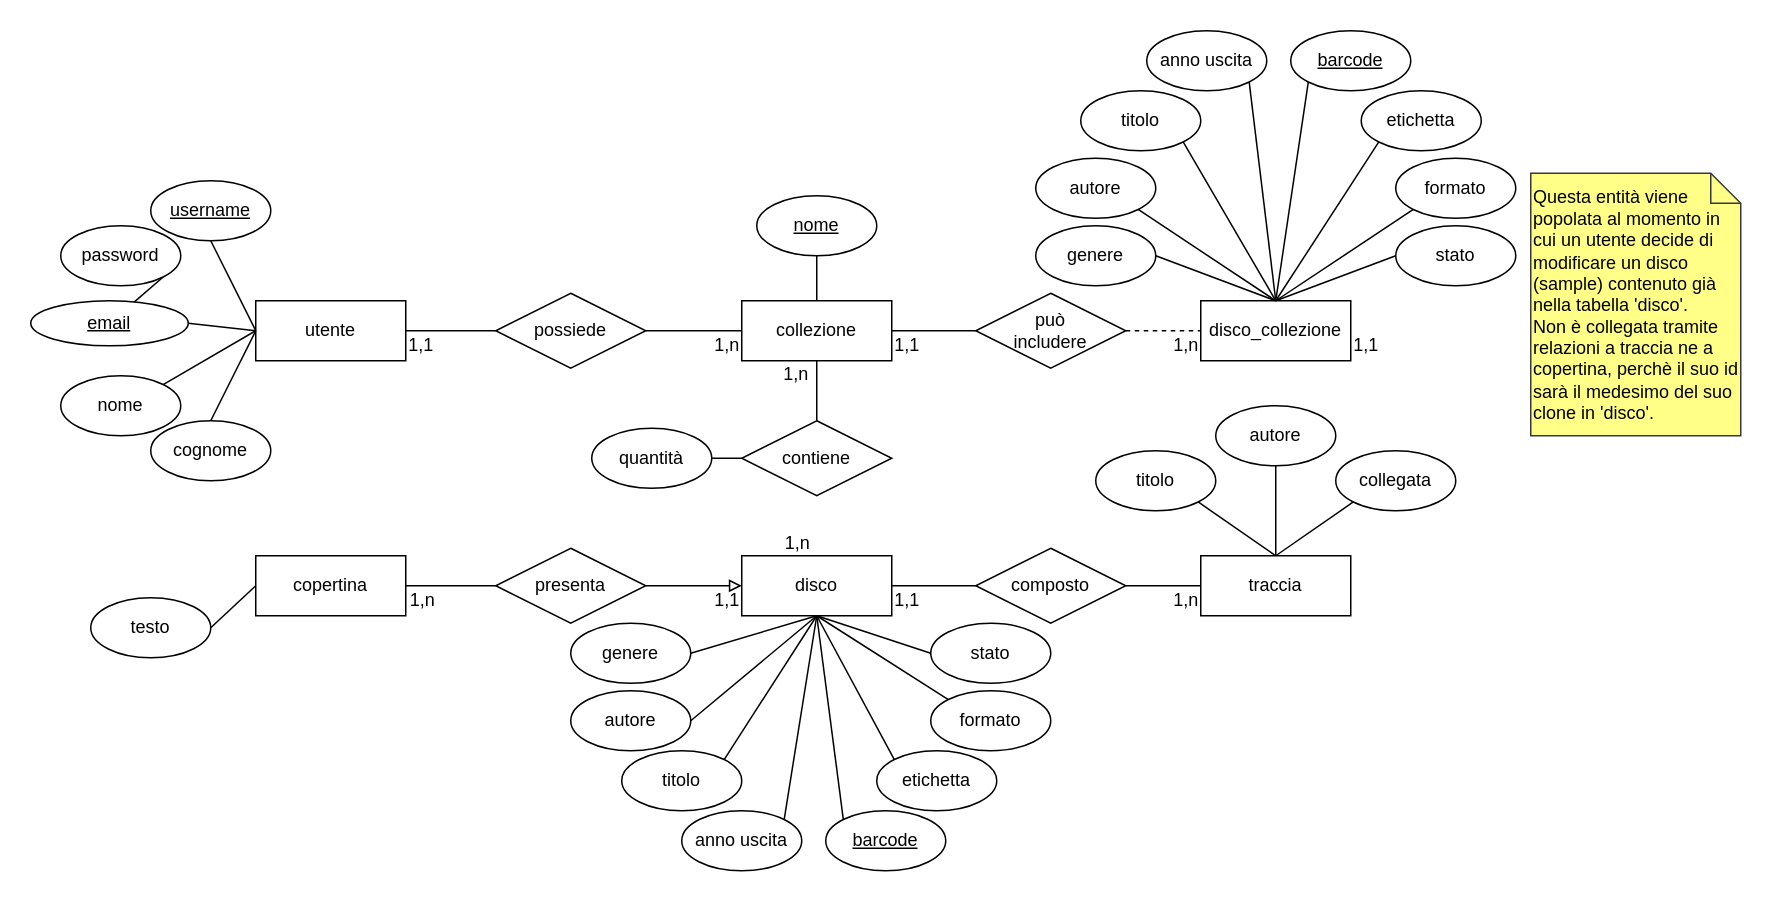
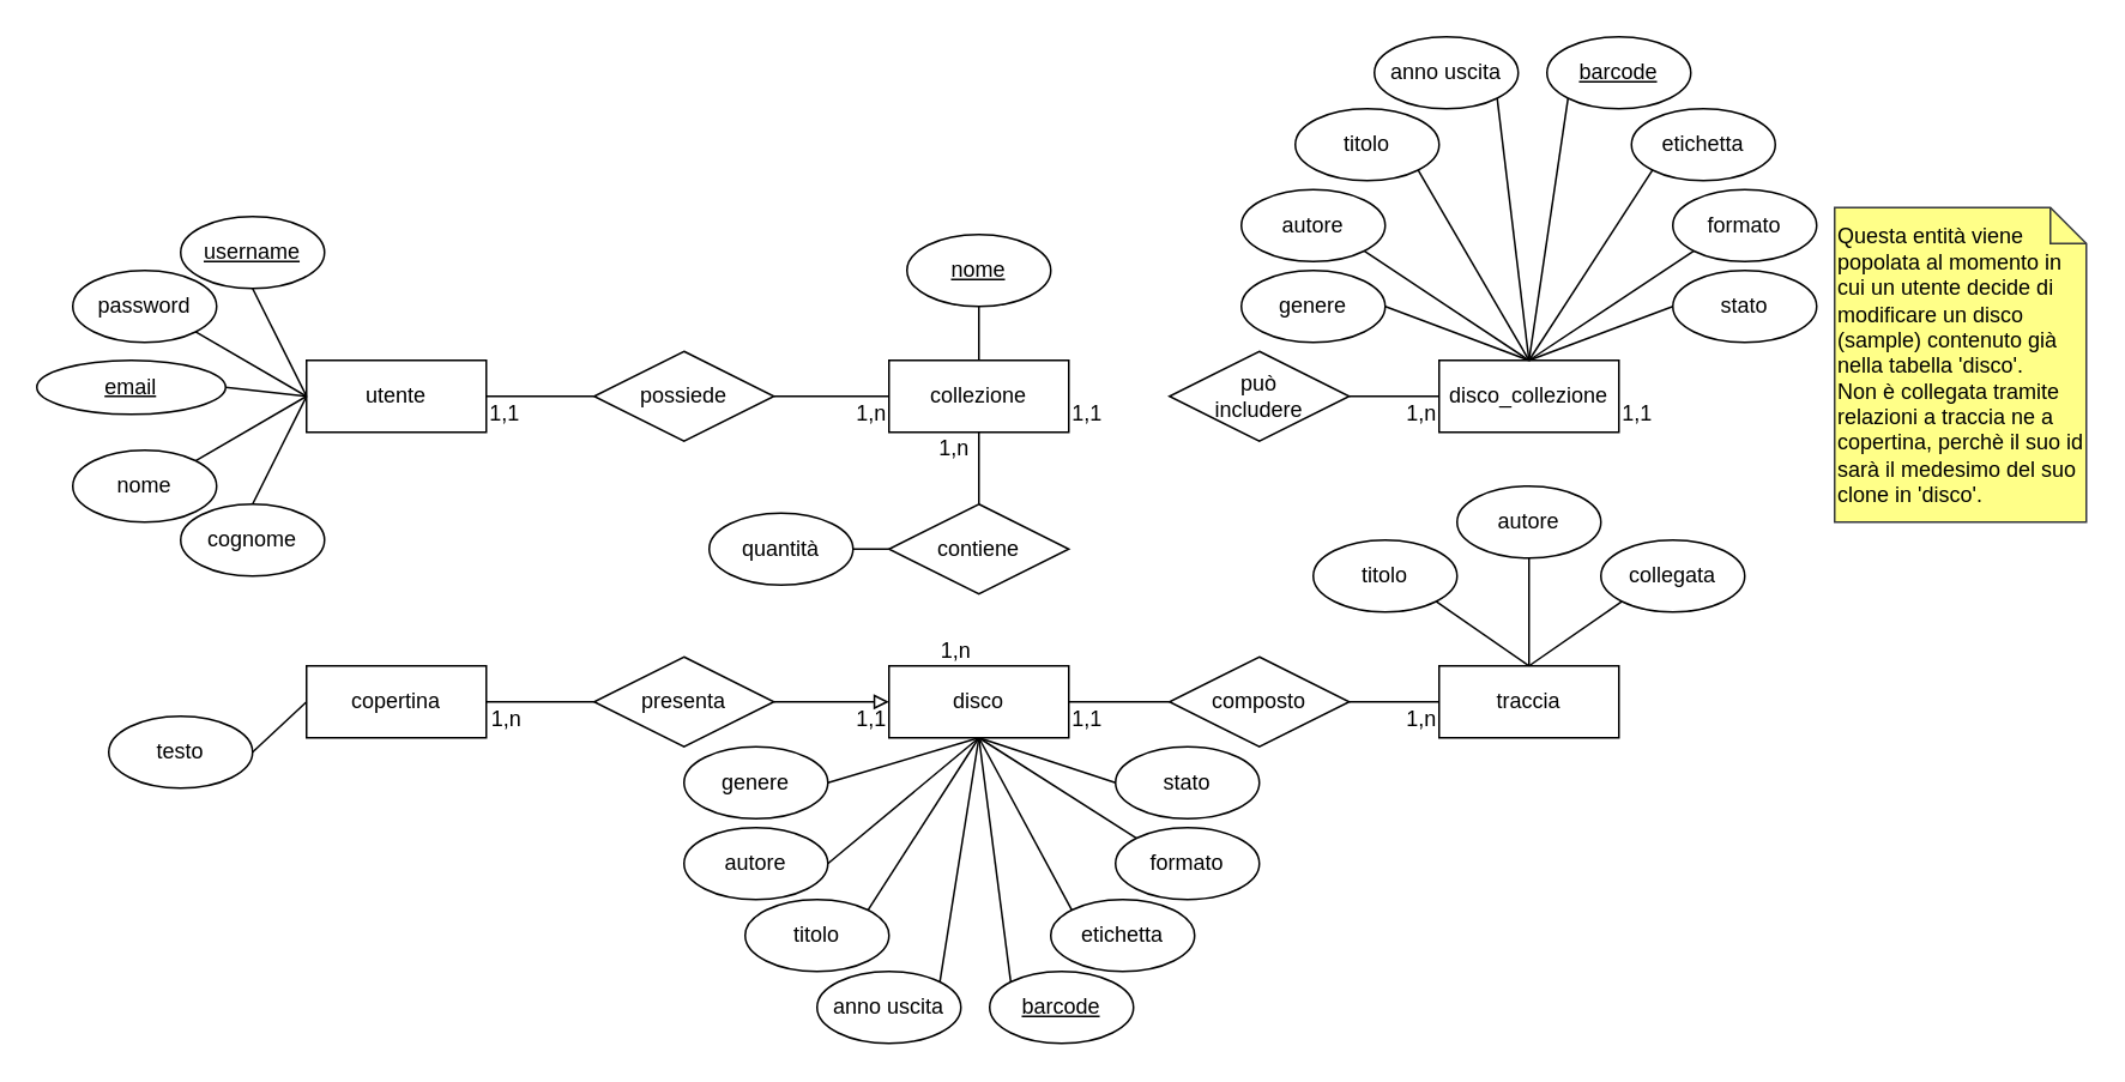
- <mxCell id="19" style="edgeStyle=none;rounded=0;orthogonalLoop=1;jettySize=auto;html=1;exitX=1;exitY=1;exitDx=0;exitDy=0;endArrow=none;endFill=0;" edge="1" parent="1" source="20" target="16"><mxGeometry relative="1" as="geometry" /></mxCell>
+ <mxCell id="19" style="edgeStyle=none;rounded=0;orthogonalLoop=1;jettySize=auto;html=1;exitX=1;exitY=1;exitDx=0;exitDy=0;entryX=0;entryY=0.5;entryDx=0;entryDy=0;endArrow=none;endFill=0;" edge="1" parent="1" source="20" target="3"><mxGeometry relative="1" as="geometry" /></mxCell>
- <mxCell id="4" style="edgeStyle=none;rounded=0;orthogonalLoop=1;jettySize=auto;html=1;entryX=0;entryY=0.5;entryDx=0;entryDy=0;endArrow=none;endFill=0;" edge="1" parent="1" source="5" target="63"><mxGeometry relative="1" as="geometry" /></mxCell>
- <mxCell id="62" style="edgeStyle=none;rounded=0;orthogonalLoop=1;jettySize=auto;html=1;exitX=1;exitY=0.5;exitDx=0;exitDy=0;entryX=0;entryY=0.5;entryDx=0;entryDy=0;endArrow=none;endFill=0;dashed=1;" edge="1" parent="1" source="63" target="61"><mxGeometry relative="1" as="geometry" /></mxCell>
+ <mxCell id="62" style="edgeStyle=none;rounded=0;orthogonalLoop=1;jettySize=auto;html=1;exitX=1;exitY=0.5;exitDx=0;exitDy=0;entryX=0;entryY=0.5;entryDx=0;entryDy=0;endArrow=none;endFill=0;" edge="1" parent="1" source="63" target="61"><mxGeometry relative="1" as="geometry" /></mxCell>
